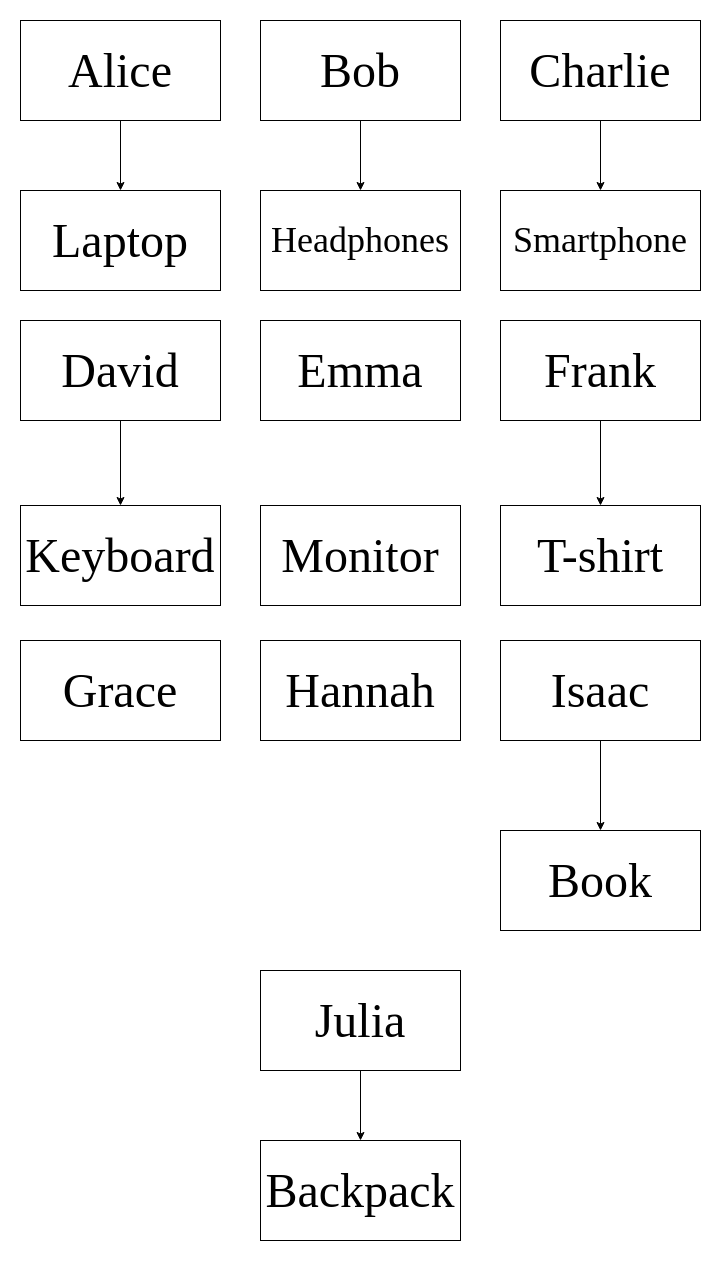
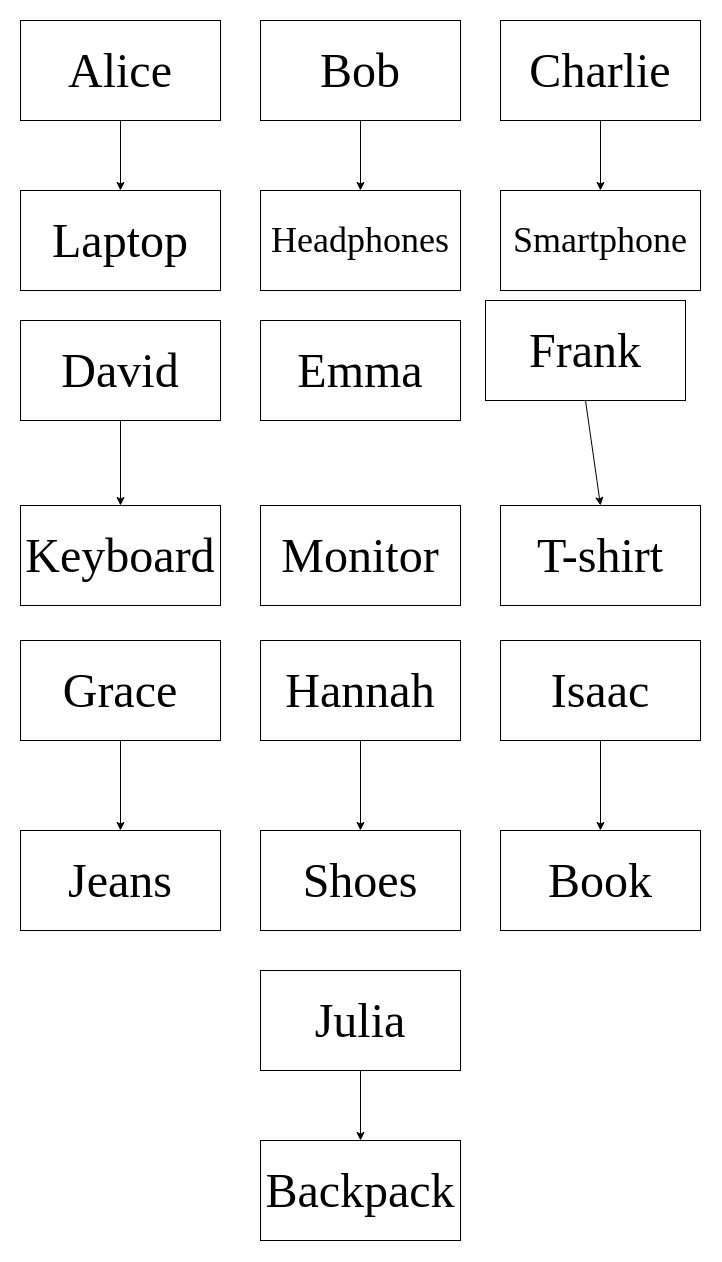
- <mxCell id="15" value="&lt;font style=&quot;font-size: 48px;&quot; face=&quot;Times New Roman&quot;&gt;Frank&lt;/font&gt;" style="rounded=0;whiteSpace=wrap;html=1;" vertex="1" parent="1"><mxGeometry x="500" y="320" width="200" height="100" as="geometry" /></mxCell>
+ <mxCell id="15" value="&lt;font style=&quot;font-size: 48px;&quot; face=&quot;Times New Roman&quot;&gt;Frank&lt;/font&gt;" style="rounded=0;whiteSpace=wrap;html=1;" vertex="1" parent="1"><mxGeometry x="485" y="300" width="200" height="100" as="geometry" /></mxCell>
+ <mxCell id="21" value="" style="endArrow=classic;html=1;rounded=0;exitX=0.5;exitY=1;exitDx=0;exitDy=0;entryX=0.5;entryY=0;entryDx=0;entryDy=0;" edge="1" parent="1" source="19" target="20"><mxGeometry width="50" height="50" relative="1" as="geometry"><mxPoint x="130" y="760" as="sourcePoint" /><mxPoint x="160" y="770" as="targetPoint" /></mxGeometry></mxCell>
+ <mxCell id="24" value="" style="endArrow=classic;html=1;rounded=0;exitX=0.5;exitY=1;exitDx=0;exitDy=0;entryX=0.5;entryY=0;entryDx=0;entryDy=0;" edge="1" parent="1" source="22" target="23"><mxGeometry width="50" height="50" relative="1" as="geometry"><mxPoint x="370" y="810" as="sourcePoint" /><mxPoint x="420" y="760" as="targetPoint" /></mxGeometry></mxCell>
+ <mxCell id="20" value="&lt;font style=&quot;font-size: 48px;&quot; face=&quot;Times New Roman&quot;&gt;Jeans&lt;/font&gt;" style="rounded=0;whiteSpace=wrap;html=1;" vertex="1" parent="1"><mxGeometry x="20" y="830" width="200" height="100" as="geometry" /></mxCell>
+ <mxCell id="23" value="&lt;font style=&quot;font-size: 48px;&quot; face=&quot;Times New Roman&quot;&gt;Shoes&lt;/font&gt;" style="rounded=0;whiteSpace=wrap;html=1;" vertex="1" parent="1"><mxGeometry x="260" y="830" width="200" height="100" as="geometry" /></mxCell>
